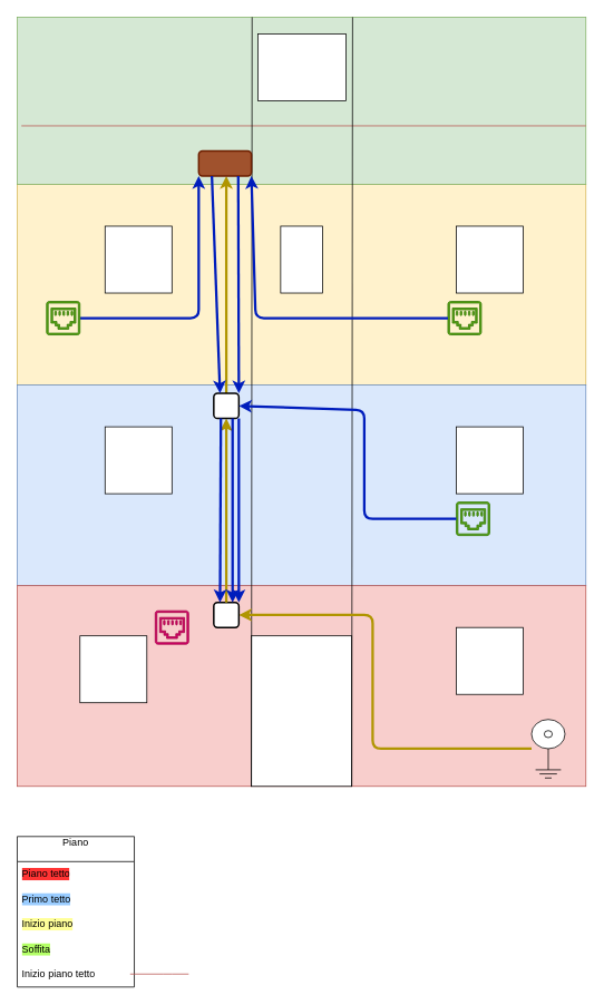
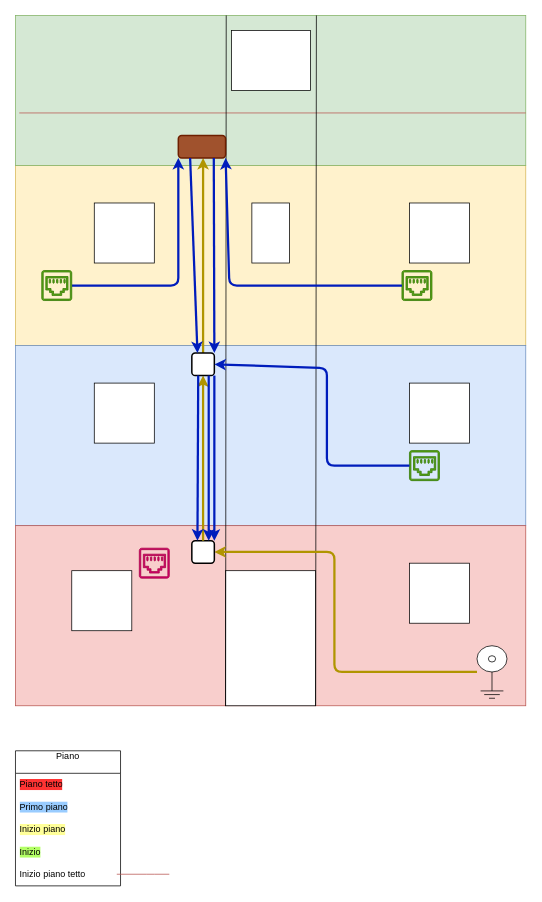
- <mxCell id="19" value="Primo tetto" style="text;strokeColor=none;fillColor=none;align=left;verticalAlign=middle;spacingLeft=4;spacingRight=4;overflow=hidden;points=[[0,0.5],[1,0.5]];portConstraint=eastwest;rotatable=0;whiteSpace=wrap;html=1;labelBackgroundColor=#99CCFF;" parent="17" vertex="1"><mxGeometry y="60" width="140" height="30" as="geometry" /></mxCell>
+ <mxCell id="19" value="Primo piano" style="text;strokeColor=none;fillColor=none;align=left;verticalAlign=middle;spacingLeft=4;spacingRight=4;overflow=hidden;points=[[0,0.5],[1,0.5]];portConstraint=eastwest;rotatable=0;whiteSpace=wrap;html=1;labelBackgroundColor=#99CCFF;" parent="17" vertex="1"><mxGeometry y="60" width="140" height="30" as="geometry" /></mxCell>
- <mxCell id="21" value="Soffita" style="text;strokeColor=none;fillColor=none;align=left;verticalAlign=middle;spacingLeft=4;spacingRight=4;overflow=hidden;points=[[0,0.5],[1,0.5]];portConstraint=eastwest;rotatable=0;whiteSpace=wrap;html=1;labelBackgroundColor=#B3FF66;" parent="17" vertex="1"><mxGeometry y="120" width="140" height="30" as="geometry" /></mxCell>
+ <mxCell id="21" value="Inizio" style="text;strokeColor=none;fillColor=none;align=left;verticalAlign=middle;spacingLeft=4;spacingRight=4;overflow=hidden;points=[[0,0.5],[1,0.5]];portConstraint=eastwest;rotatable=0;whiteSpace=wrap;html=1;labelBackgroundColor=#B3FF66;" parent="17" vertex="1"><mxGeometry y="120" width="140" height="30" as="geometry" /></mxCell>
